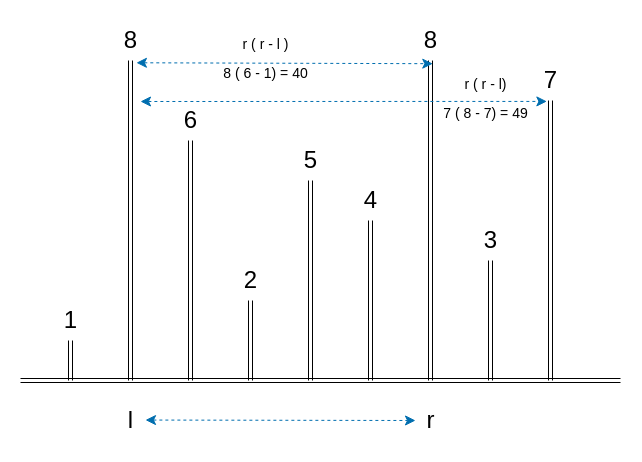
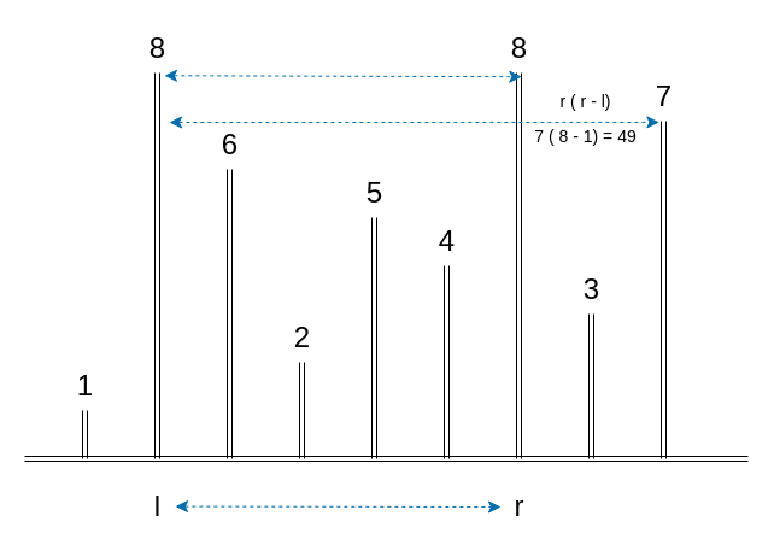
- <mxCell id="26" value="&lt;font style=&quot;font-size: 14px;&quot;&gt;r ( r - l )&lt;br&gt;8 ( 6 - 1) = 40&lt;/font&gt;" style="text;html=1;align=center;verticalAlign=middle;resizable=0;points=[];autosize=1;strokeColor=none;fillColor=none;fontSize=24;" vertex="1" parent="1"><mxGeometry x="210" y="20" width="110" height="70" as="geometry" /></mxCell>
- <mxCell id="25" value="&lt;font style=&quot;font-size: 14px;&quot;&gt;r ( r - l)&lt;br&gt;7 ( 8 - 7) = 49&lt;/font&gt;" style="text;html=1;align=center;verticalAlign=middle;resizable=0;points=[];autosize=1;strokeColor=none;fillColor=none;fontSize=24;" vertex="1" parent="1"><mxGeometry x="430" y="60" width="110" height="70" as="geometry" /></mxCell>
+ <mxCell id="25" value="&lt;font style=&quot;font-size: 14px;&quot;&gt;r ( r - l)&lt;br&gt;7 ( 8 - 1) = 49&lt;/font&gt;" style="text;html=1;align=center;verticalAlign=middle;resizable=0;points=[];autosize=1;strokeColor=none;fillColor=none;fontSize=24;" vertex="1" parent="1"><mxGeometry x="430" y="60" width="110" height="70" as="geometry" /></mxCell>
